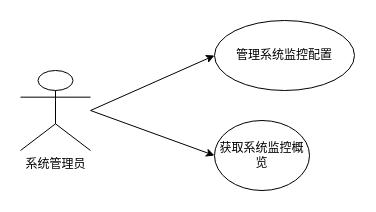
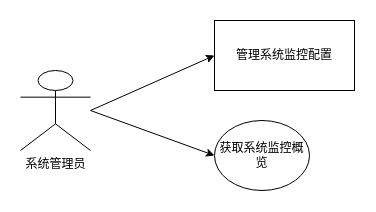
- <mxCell id="2" value="管理系统监控配置" style="ellipse;whiteSpace=wrap;html=1;" vertex="1" parent="1"><mxGeometry x="214" y="20" width="140" height="70" as="geometry" /></mxCell>
+ <mxCell id="2" value="管理系统监控配置" style="whiteSpace=wrap;html=1;rounded=0;" vertex="1" parent="1"><mxGeometry x="214" y="20" width="140" height="70" as="geometry" /></mxCell>
